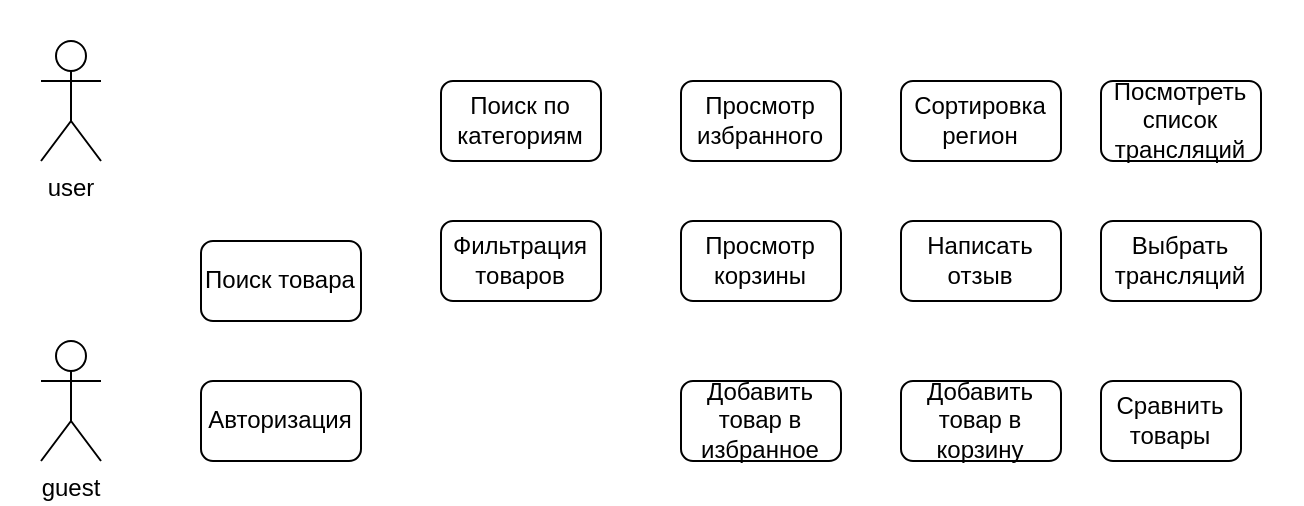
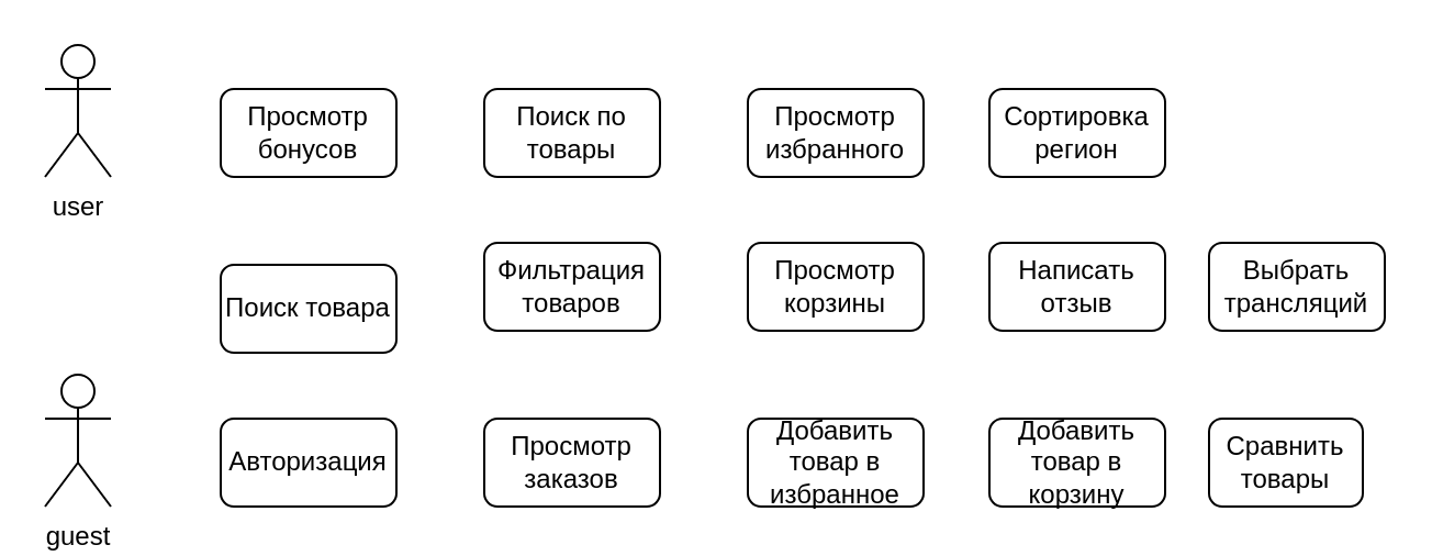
+ <mxCell id="6" value="Просмотр бонусов" style="rounded=1;whiteSpace=wrap;html=1;" vertex="1" parent="1"><mxGeometry x="100" y="40" width="80" height="40" as="geometry" /></mxCell>
- <mxCell id="11" value="Поиск по категориям" style="rounded=1;whiteSpace=wrap;html=1;" vertex="1" parent="1"><mxGeometry x="220" y="40" width="80" height="40" as="geometry" /></mxCell>
+ <mxCell id="11" value="Поиск по товары" style="rounded=1;whiteSpace=wrap;html=1;" vertex="1" parent="1"><mxGeometry x="220" y="40" width="80" height="40" as="geometry" /></mxCell>
- <mxCell id="18" value="Посмотреть список трансляций" style="rounded=1;whiteSpace=wrap;html=1;" vertex="1" parent="1"><mxGeometry x="550" y="40" width="80" height="40" as="geometry" /></mxCell>
+ <mxCell id="7" value="Просмотр заказов&lt;br&gt;" style="rounded=1;whiteSpace=wrap;html=1;" vertex="1" parent="1"><mxGeometry x="220" y="190" width="80" height="40" as="geometry" /></mxCell>
